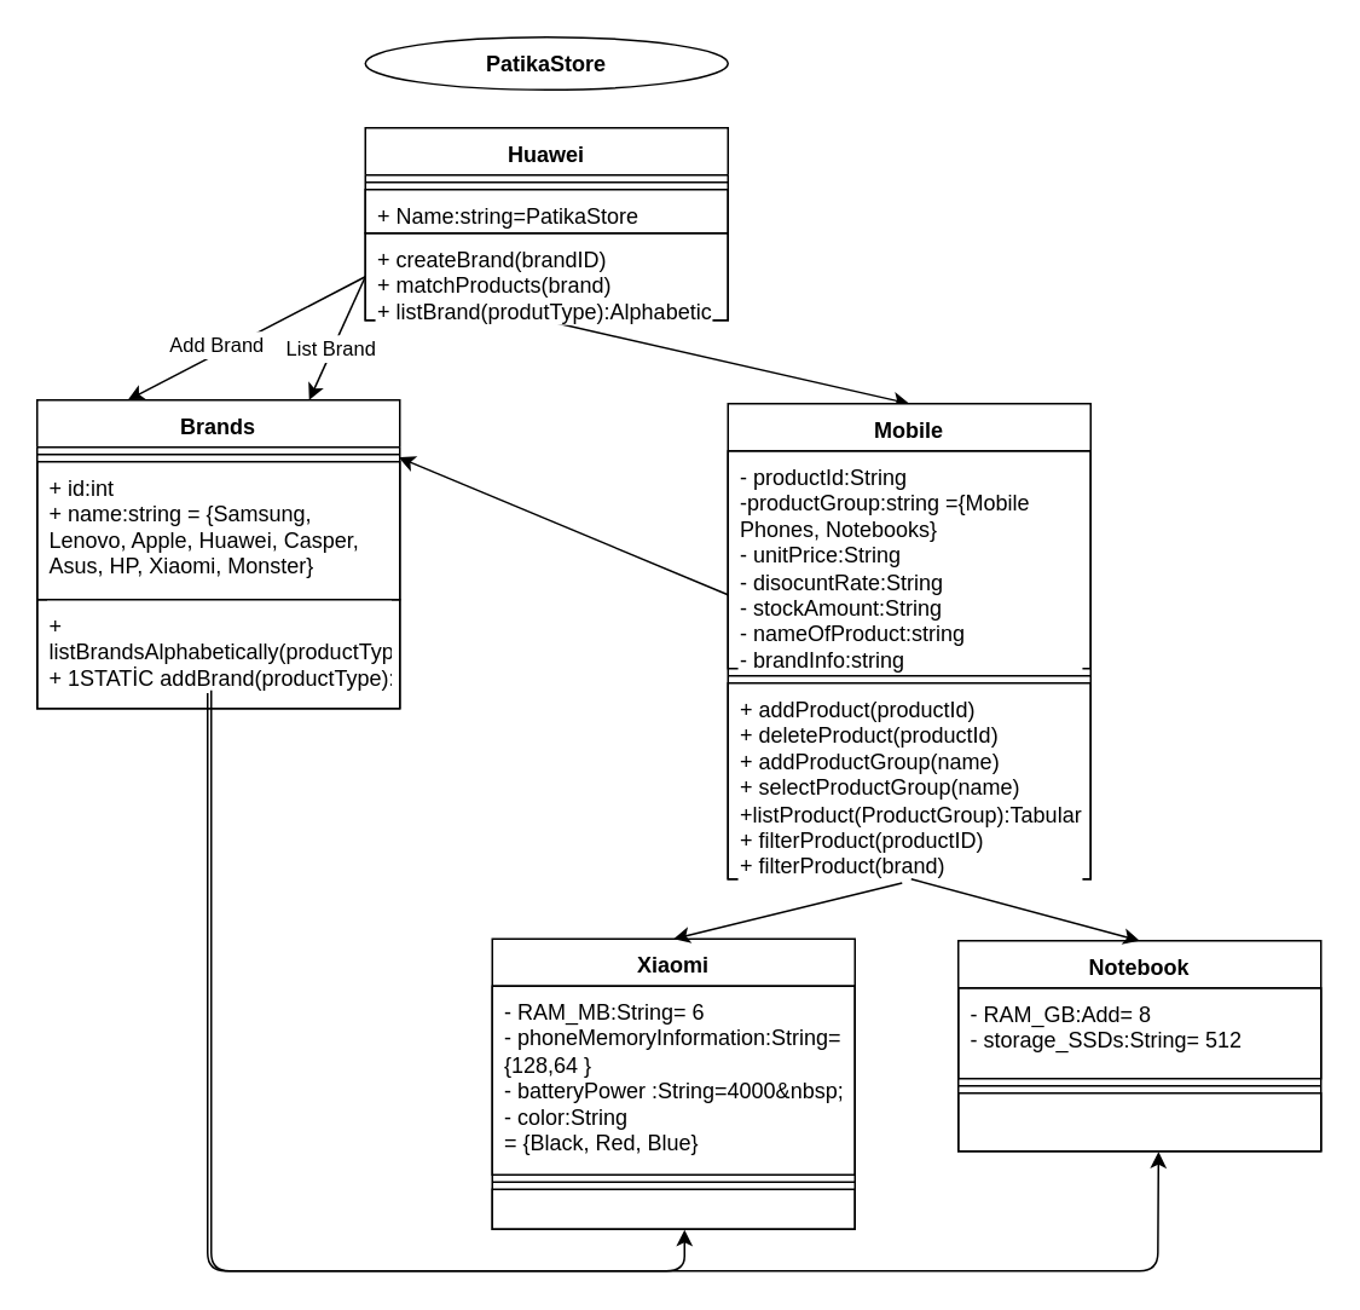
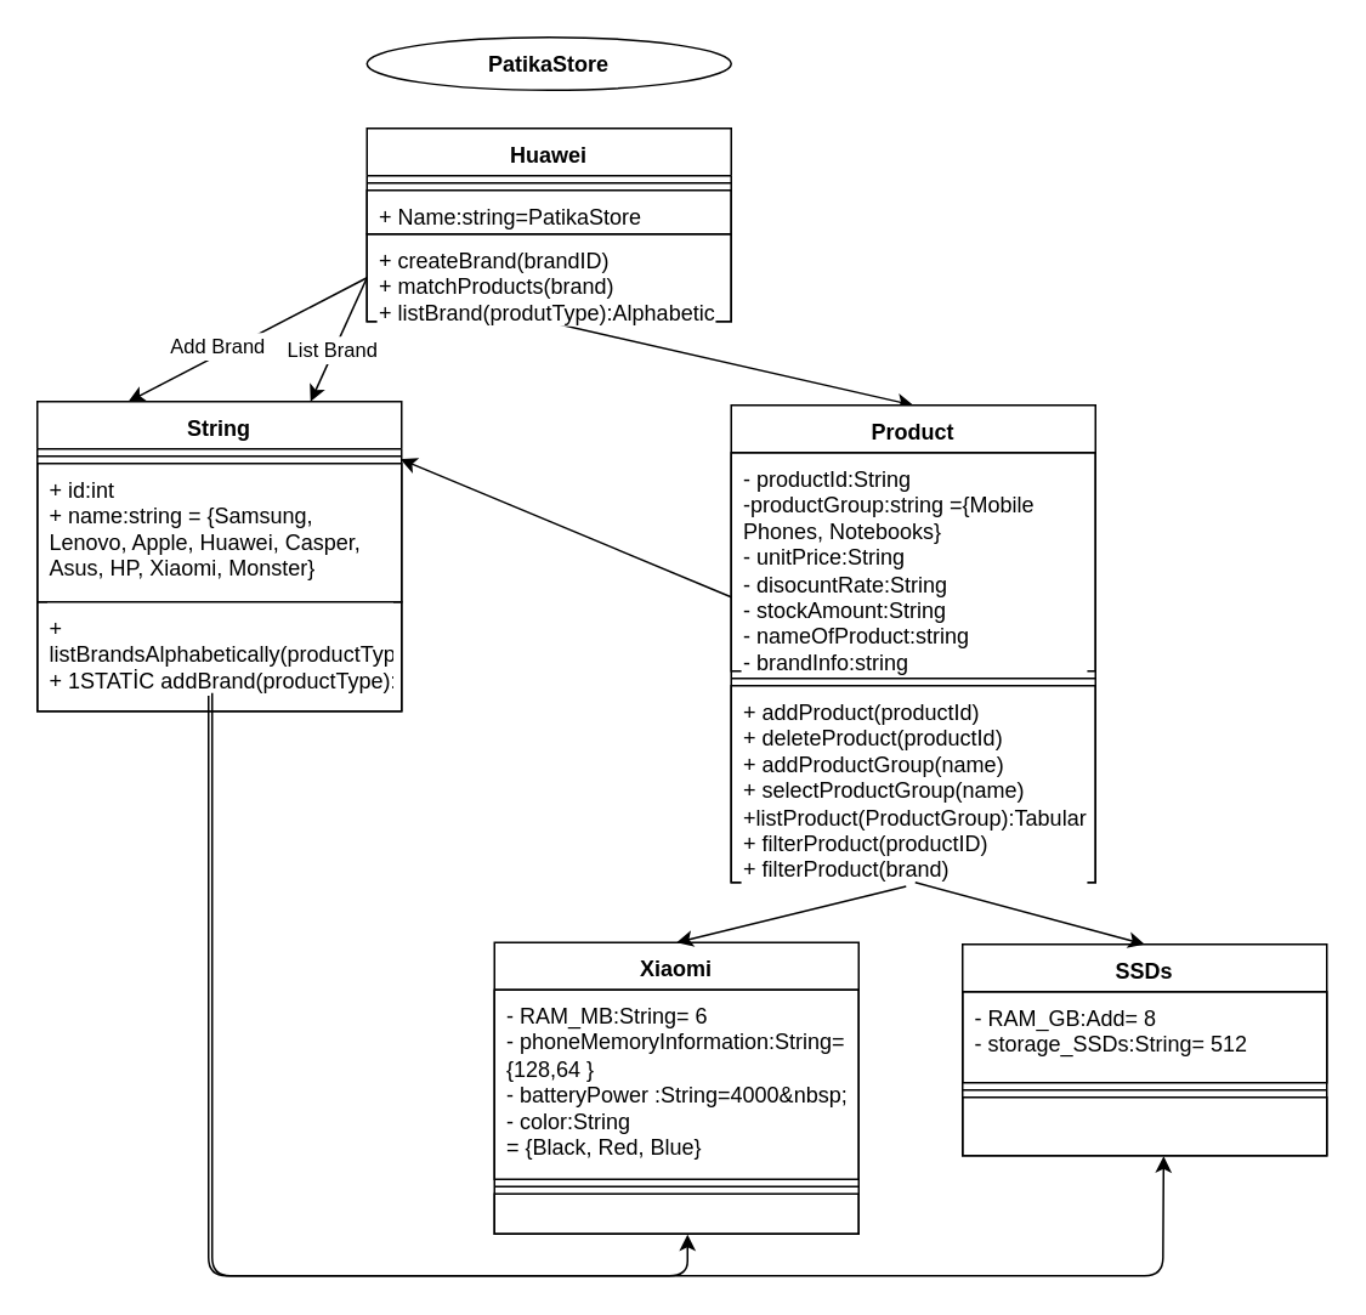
- <mxCell id="3" value="Brands" style="swimlane;fontStyle=1;align=center;verticalAlign=top;childLayout=stackLayout;horizontal=1;startSize=26;horizontalStack=0;resizeParent=1;resizeParentMax=0;resizeLast=0;collapsible=1;marginBottom=0;whiteSpace=wrap;fontColor=#000000;labelBackgroundColor=#FFFFFF;labelBorderColor=#FFFFFF;strokeColor=#000000;" parent="1" vertex="1"><mxGeometry x="20" y="220" width="200" height="170" as="geometry" /></mxCell>
+ <mxCell id="3" value="String" style="swimlane;fontStyle=1;align=center;verticalAlign=top;childLayout=stackLayout;horizontal=1;startSize=26;horizontalStack=0;resizeParent=1;resizeParentMax=0;resizeLast=0;collapsible=1;marginBottom=0;whiteSpace=wrap;fontColor=#000000;labelBackgroundColor=#FFFFFF;labelBorderColor=#FFFFFF;strokeColor=#000000;" parent="1" vertex="1"><mxGeometry x="20" y="220" width="200" height="170" as="geometry" /></mxCell>
- <mxCell id="13" value="Mobile" style="swimlane;fontStyle=1;align=center;verticalAlign=top;childLayout=stackLayout;horizontal=1;startSize=26;horizontalStack=0;resizeParent=1;resizeParentMax=0;resizeLast=0;collapsible=1;marginBottom=0;whiteSpace=wrap;fontColor=#000000;labelBackgroundColor=#FFFFFF;labelBorderColor=#FFFFFF;strokeColor=#000000;" parent="1" vertex="1"><mxGeometry x="401" y="222" width="200" height="262" as="geometry" /></mxCell>
+ <mxCell id="13" value="Product" style="swimlane;fontStyle=1;align=center;verticalAlign=top;childLayout=stackLayout;horizontal=1;startSize=26;horizontalStack=0;resizeParent=1;resizeParentMax=0;resizeLast=0;collapsible=1;marginBottom=0;whiteSpace=wrap;fontColor=#000000;labelBackgroundColor=#FFFFFF;labelBorderColor=#FFFFFF;strokeColor=#000000;" parent="1" vertex="1"><mxGeometry x="401" y="222" width="200" height="262" as="geometry" /></mxCell>
- <mxCell id="22" value="Notebook" style="swimlane;fontStyle=1;align=center;verticalAlign=top;childLayout=stackLayout;horizontal=1;startSize=26;horizontalStack=0;resizeParent=1;resizeParentMax=0;resizeLast=0;collapsible=1;marginBottom=0;whiteSpace=wrap;fontColor=#000000;labelBackgroundColor=#FFFFFF;labelBorderColor=#FFFFFF;strokeColor=#000000;" parent="1" vertex="1"><mxGeometry x="528" y="518" width="200" height="116" as="geometry" /></mxCell>
+ <mxCell id="22" value="SSDs" style="swimlane;fontStyle=1;align=center;verticalAlign=top;childLayout=stackLayout;horizontal=1;startSize=26;horizontalStack=0;resizeParent=1;resizeParentMax=0;resizeLast=0;collapsible=1;marginBottom=0;whiteSpace=wrap;fontColor=#000000;labelBackgroundColor=#FFFFFF;labelBorderColor=#FFFFFF;strokeColor=#000000;" parent="1" vertex="1"><mxGeometry x="528" y="518" width="200" height="116" as="geometry" /></mxCell>
